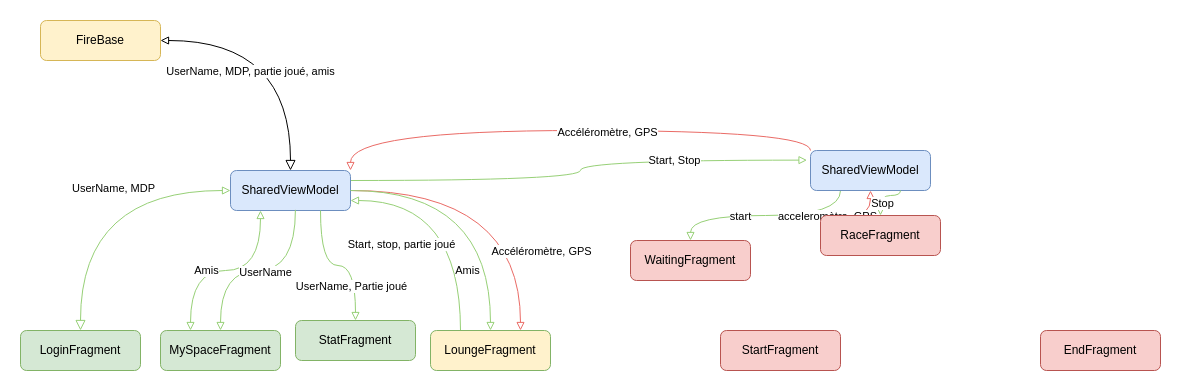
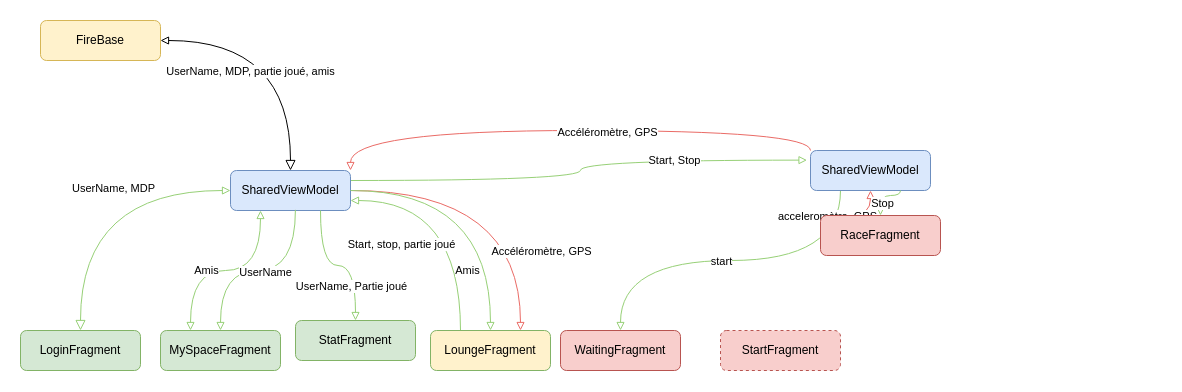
- <mxCell id="23" value="WaitingFragment" style="rounded=1;whiteSpace=wrap;html=1;fontSize=12;glass=0;strokeWidth=1;shadow=0;fillColor=#f8cecc;strokeColor=#b85450;" parent="1" vertex="1"><mxGeometry x="630" y="240" width="120" height="40" as="geometry" /></mxCell>
+ <mxCell id="23" value="WaitingFragment" style="rounded=1;whiteSpace=wrap;html=1;fontSize=12;glass=0;strokeWidth=1;shadow=0;fillColor=#f8cecc;strokeColor=#b85450;" parent="1" vertex="1"><mxGeometry x="560" y="330" width="120" height="40" as="geometry" /></mxCell>
- <mxCell id="27" value="StartFragment" style="rounded=1;whiteSpace=wrap;html=1;fontSize=12;glass=0;strokeWidth=1;shadow=0;fillColor=#f8cecc;strokeColor=#b85450;" parent="1" vertex="1"><mxGeometry x="720" y="330" width="120" height="40" as="geometry" /></mxCell>
+ <mxCell id="27" value="StartFragment" style="rounded=1;whiteSpace=wrap;html=1;fontSize=12;glass=0;strokeWidth=1;shadow=0;fillColor=#f8cecc;strokeColor=#b85450;dashed=1;" parent="1" vertex="1"><mxGeometry x="720" y="330" width="120" height="40" as="geometry" /></mxCell>
- <mxCell id="33" value="EndFragment" style="rounded=1;whiteSpace=wrap;html=1;fontSize=12;glass=0;strokeWidth=1;shadow=0;fillColor=#f8cecc;strokeColor=#b85450;" parent="1" vertex="1"><mxGeometry x="1040" y="330" width="120" height="40" as="geometry" /></mxCell>
